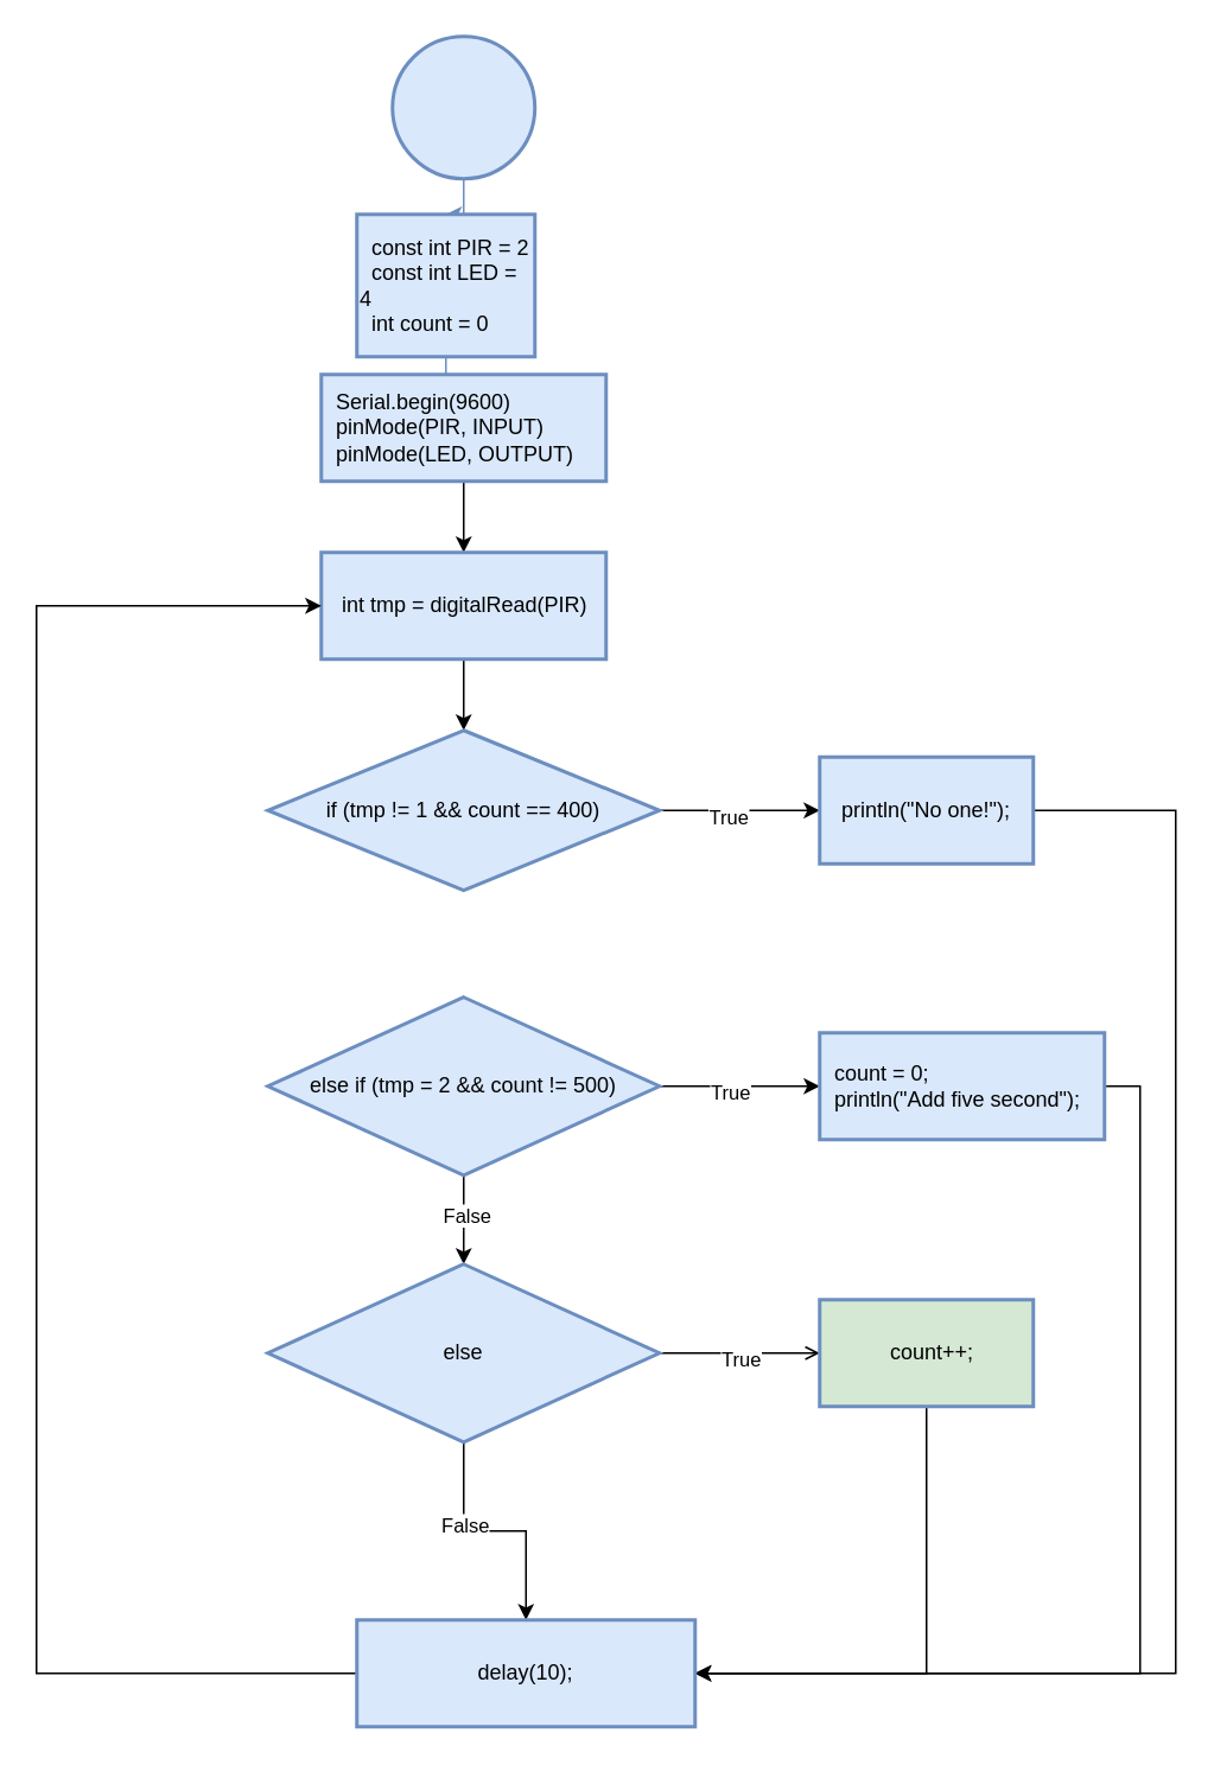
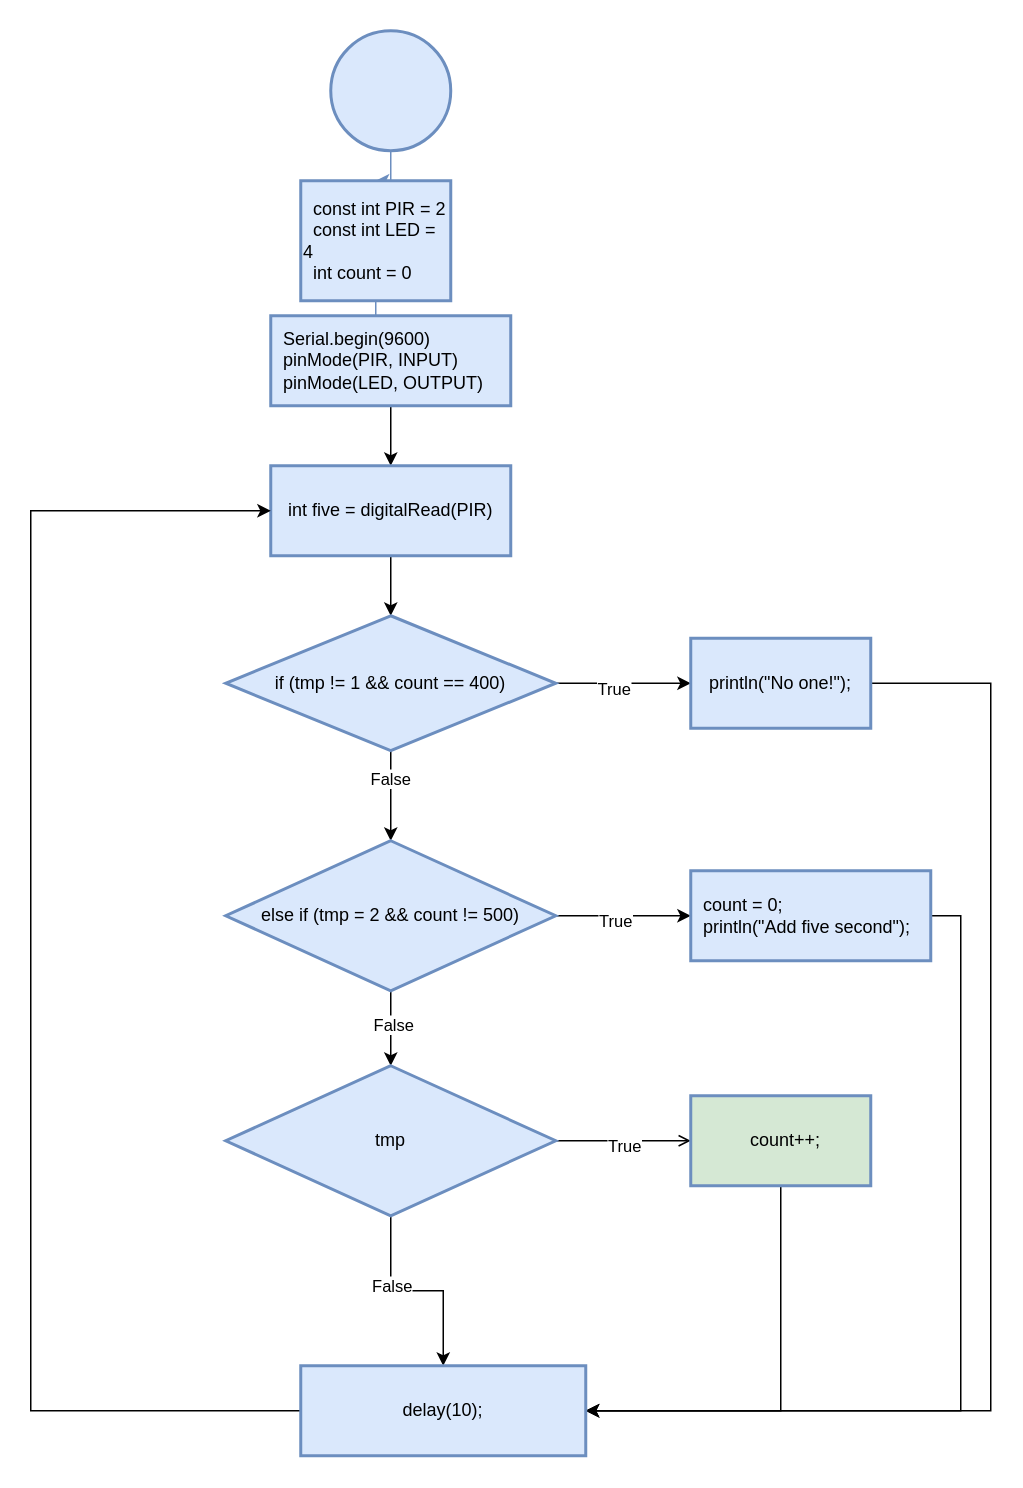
- <mxCell id="9" value="&amp;nbsp; &amp;nbsp;int tmp = digitalRead(PIR)" style="whiteSpace=wrap;html=1;align=left;fillColor=#dae8fc;strokeColor=#6c8ebf;strokeWidth=2;" parent="1" vertex="1"><mxGeometry x="180" y="310" width="160" height="60" as="geometry" /></mxCell>
+ <mxCell id="9" value="&amp;nbsp; &amp;nbsp;int five = digitalRead(PIR)" style="whiteSpace=wrap;html=1;align=left;fillColor=#dae8fc;strokeColor=#6c8ebf;strokeWidth=2;" parent="1" vertex="1"><mxGeometry x="180" y="310" width="160" height="60" as="geometry" /></mxCell>
+ <mxCell id="12" value="" style="edgeStyle=orthogonalEdgeStyle;rounded=0;orthogonalLoop=1;jettySize=auto;html=1;" edge="1" parent="1" source="14" target="21"><mxGeometry relative="1" as="geometry"><Array as="points"><mxPoint x="260" y="570" /><mxPoint x="260" y="570" /></Array></mxGeometry></mxCell>
+ <mxCell id="13" value="False" style="edgeLabel;html=1;align=center;verticalAlign=middle;resizable=0;points=[];" vertex="1" connectable="0" parent="12"><mxGeometry x="-0.384" y="-1" relative="1" as="geometry"><mxPoint as="offset" /></mxGeometry></mxCell>
- <mxCell id="28" value="else" style="rhombus;whiteSpace=wrap;html=1;fillColor=#dae8fc;strokeColor=#6c8ebf;strokeWidth=2;" vertex="1" parent="1"><mxGeometry x="150" y="710" width="220" height="100" as="geometry" /></mxCell>
+ <mxCell id="28" value="tmp" style="rhombus;whiteSpace=wrap;html=1;fillColor=#dae8fc;strokeColor=#6c8ebf;strokeWidth=2;" vertex="1" parent="1"><mxGeometry x="150" y="710" width="220" height="100" as="geometry" /></mxCell>
